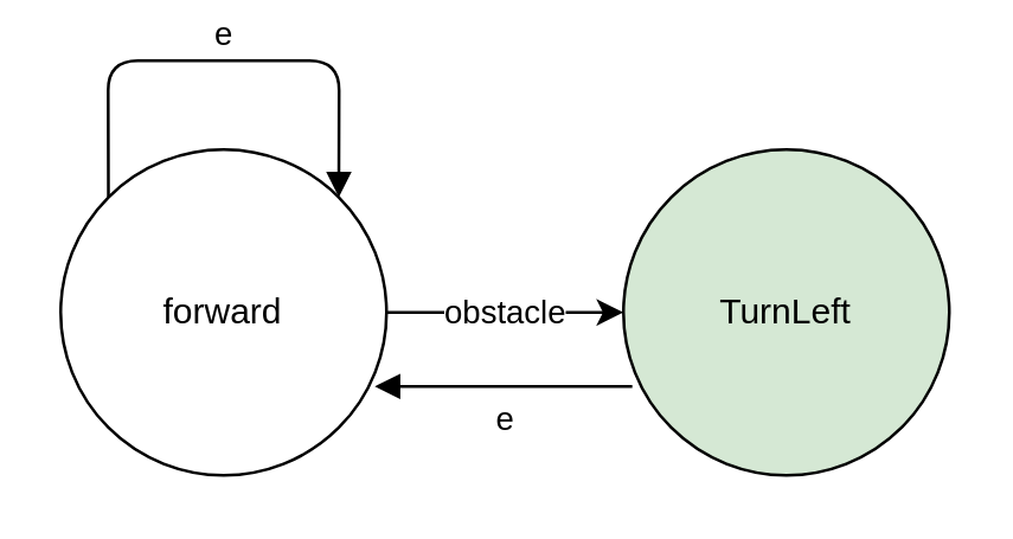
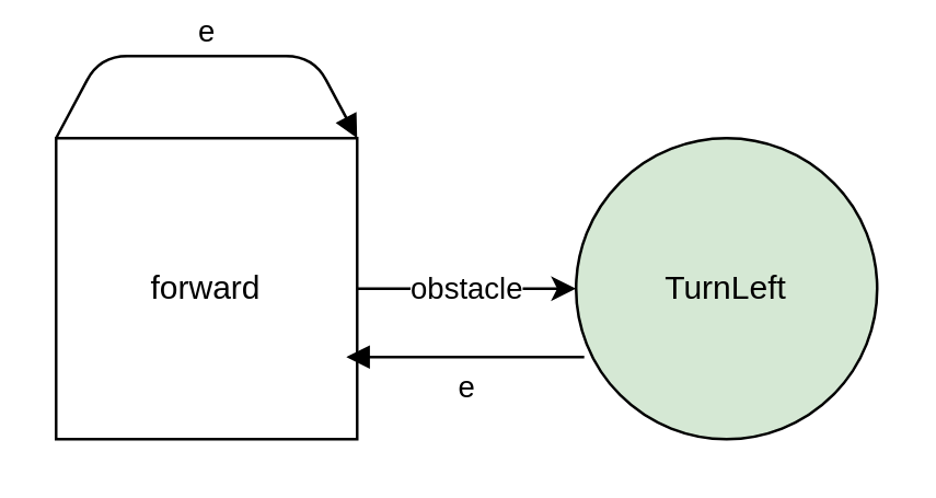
- <mxCell id="3" value="forward" style="ellipse;whiteSpace=wrap;html=1;" vertex="1" parent="1"><mxGeometry x="20" y="50" width="110" height="110" as="geometry" /></mxCell>
+ <mxCell id="3" value="forward" style="whiteSpace=wrap;html=1;rounded=0;" vertex="1" parent="1"><mxGeometry x="20" y="50" width="110" height="110" as="geometry" /></mxCell>
